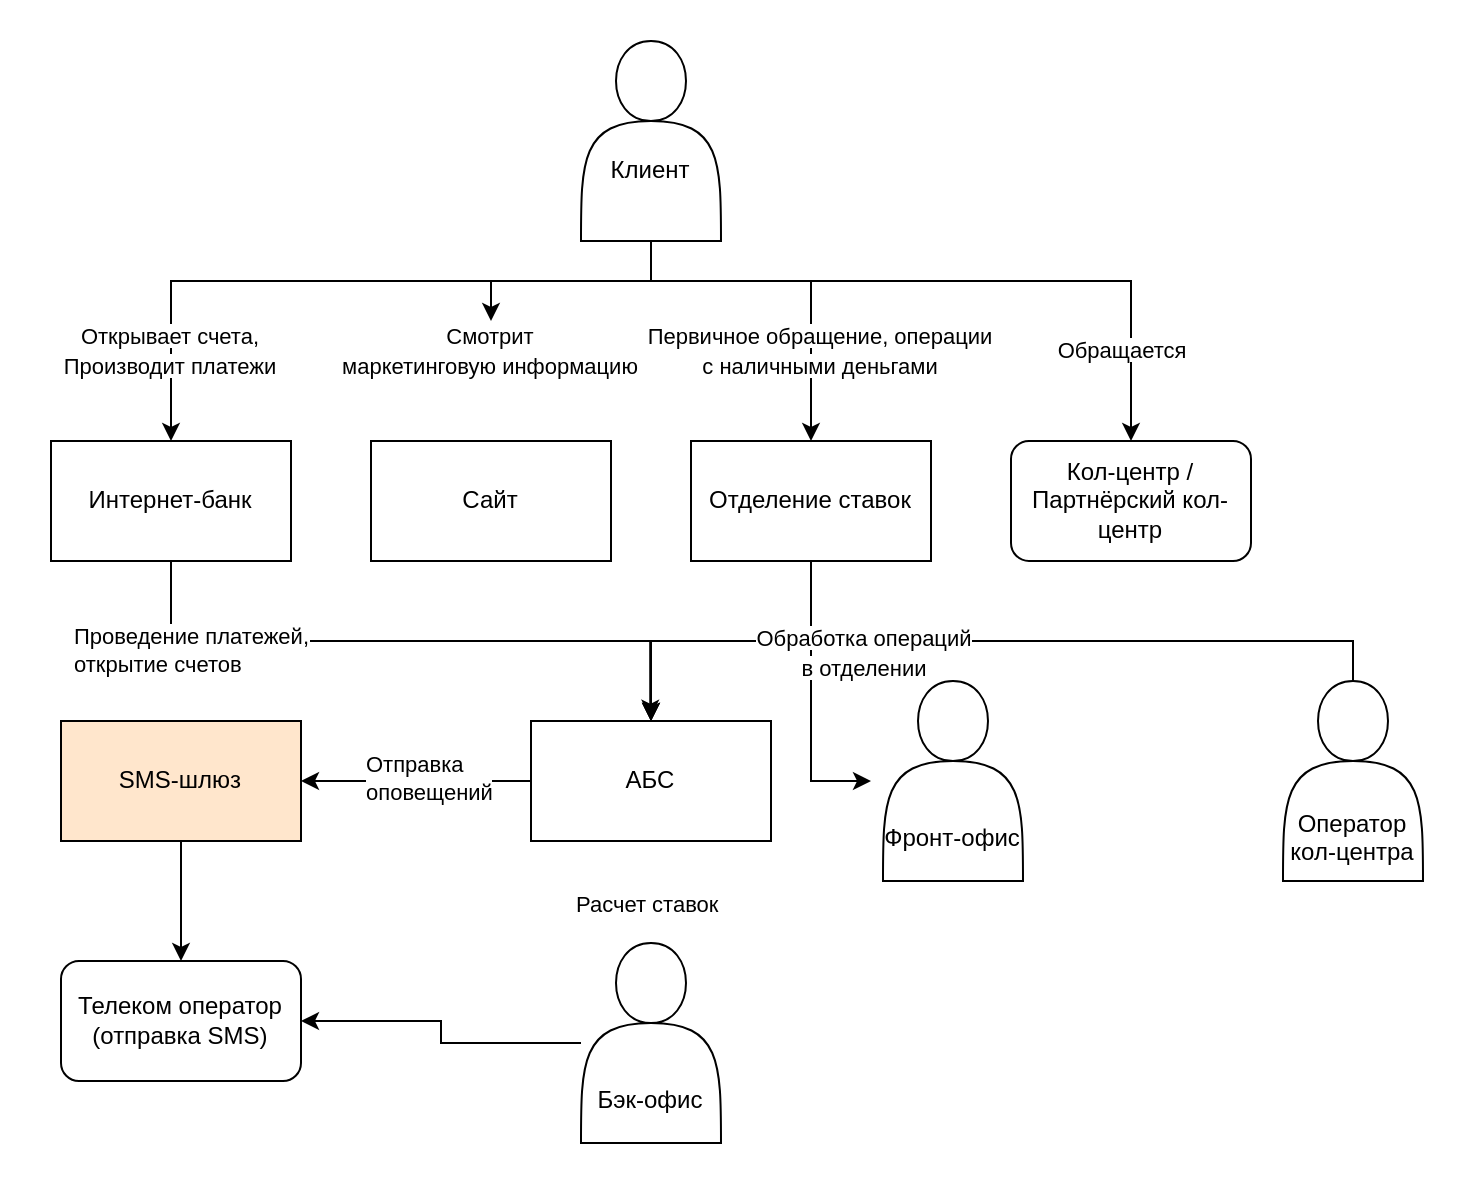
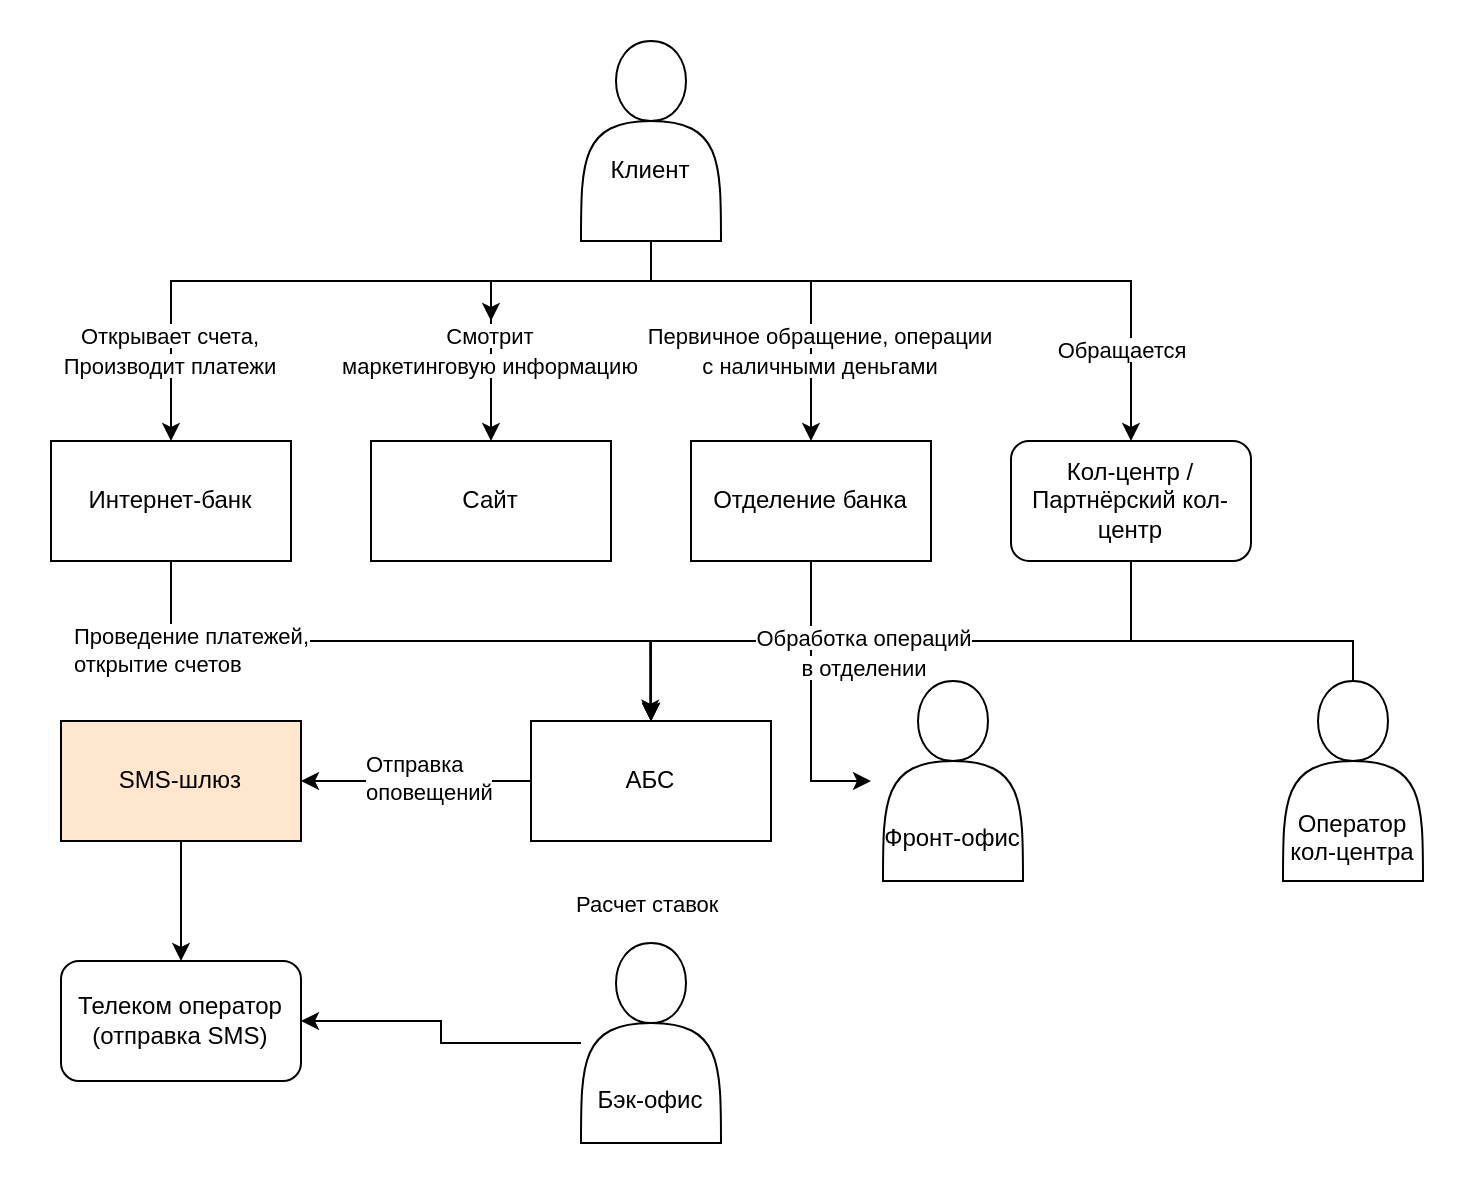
+ <mxCell id="3" style="edgeStyle=orthogonalEdgeStyle;rounded=0;orthogonalLoop=1;jettySize=auto;html=1;entryX=0.5;entryY=0;entryDx=0;entryDy=0;exitX=0.5;exitY=1;exitDx=0;exitDy=0;" parent="1" source="26" target="9" edge="1"><mxGeometry relative="1" as="geometry"><mxPoint x="279" y="120" as="sourcePoint" /><Array as="points"><mxPoint x="245" y="140" /></Array></mxGeometry></mxCell>
- <mxCell id="11" value="Отделение ставок" style="rounded=0;whiteSpace=wrap;html=1;" parent="1" vertex="1"><mxGeometry x="345" y="220" width="120" height="60" as="geometry" /></mxCell>
+ <mxCell id="11" value="Отделение банка" style="rounded=0;whiteSpace=wrap;html=1;" parent="1" vertex="1"><mxGeometry x="345" y="220" width="120" height="60" as="geometry" /></mxCell>
+ <mxCell id="12" style="edgeStyle=orthogonalEdgeStyle;rounded=0;orthogonalLoop=1;jettySize=auto;html=1;entryX=0.5;entryY=0;entryDx=0;entryDy=0;" parent="1" source="13" target="15" edge="1"><mxGeometry relative="1" as="geometry"><Array as="points"><mxPoint x="565" y="320" /><mxPoint x="325" y="320" /></Array></mxGeometry></mxCell>
